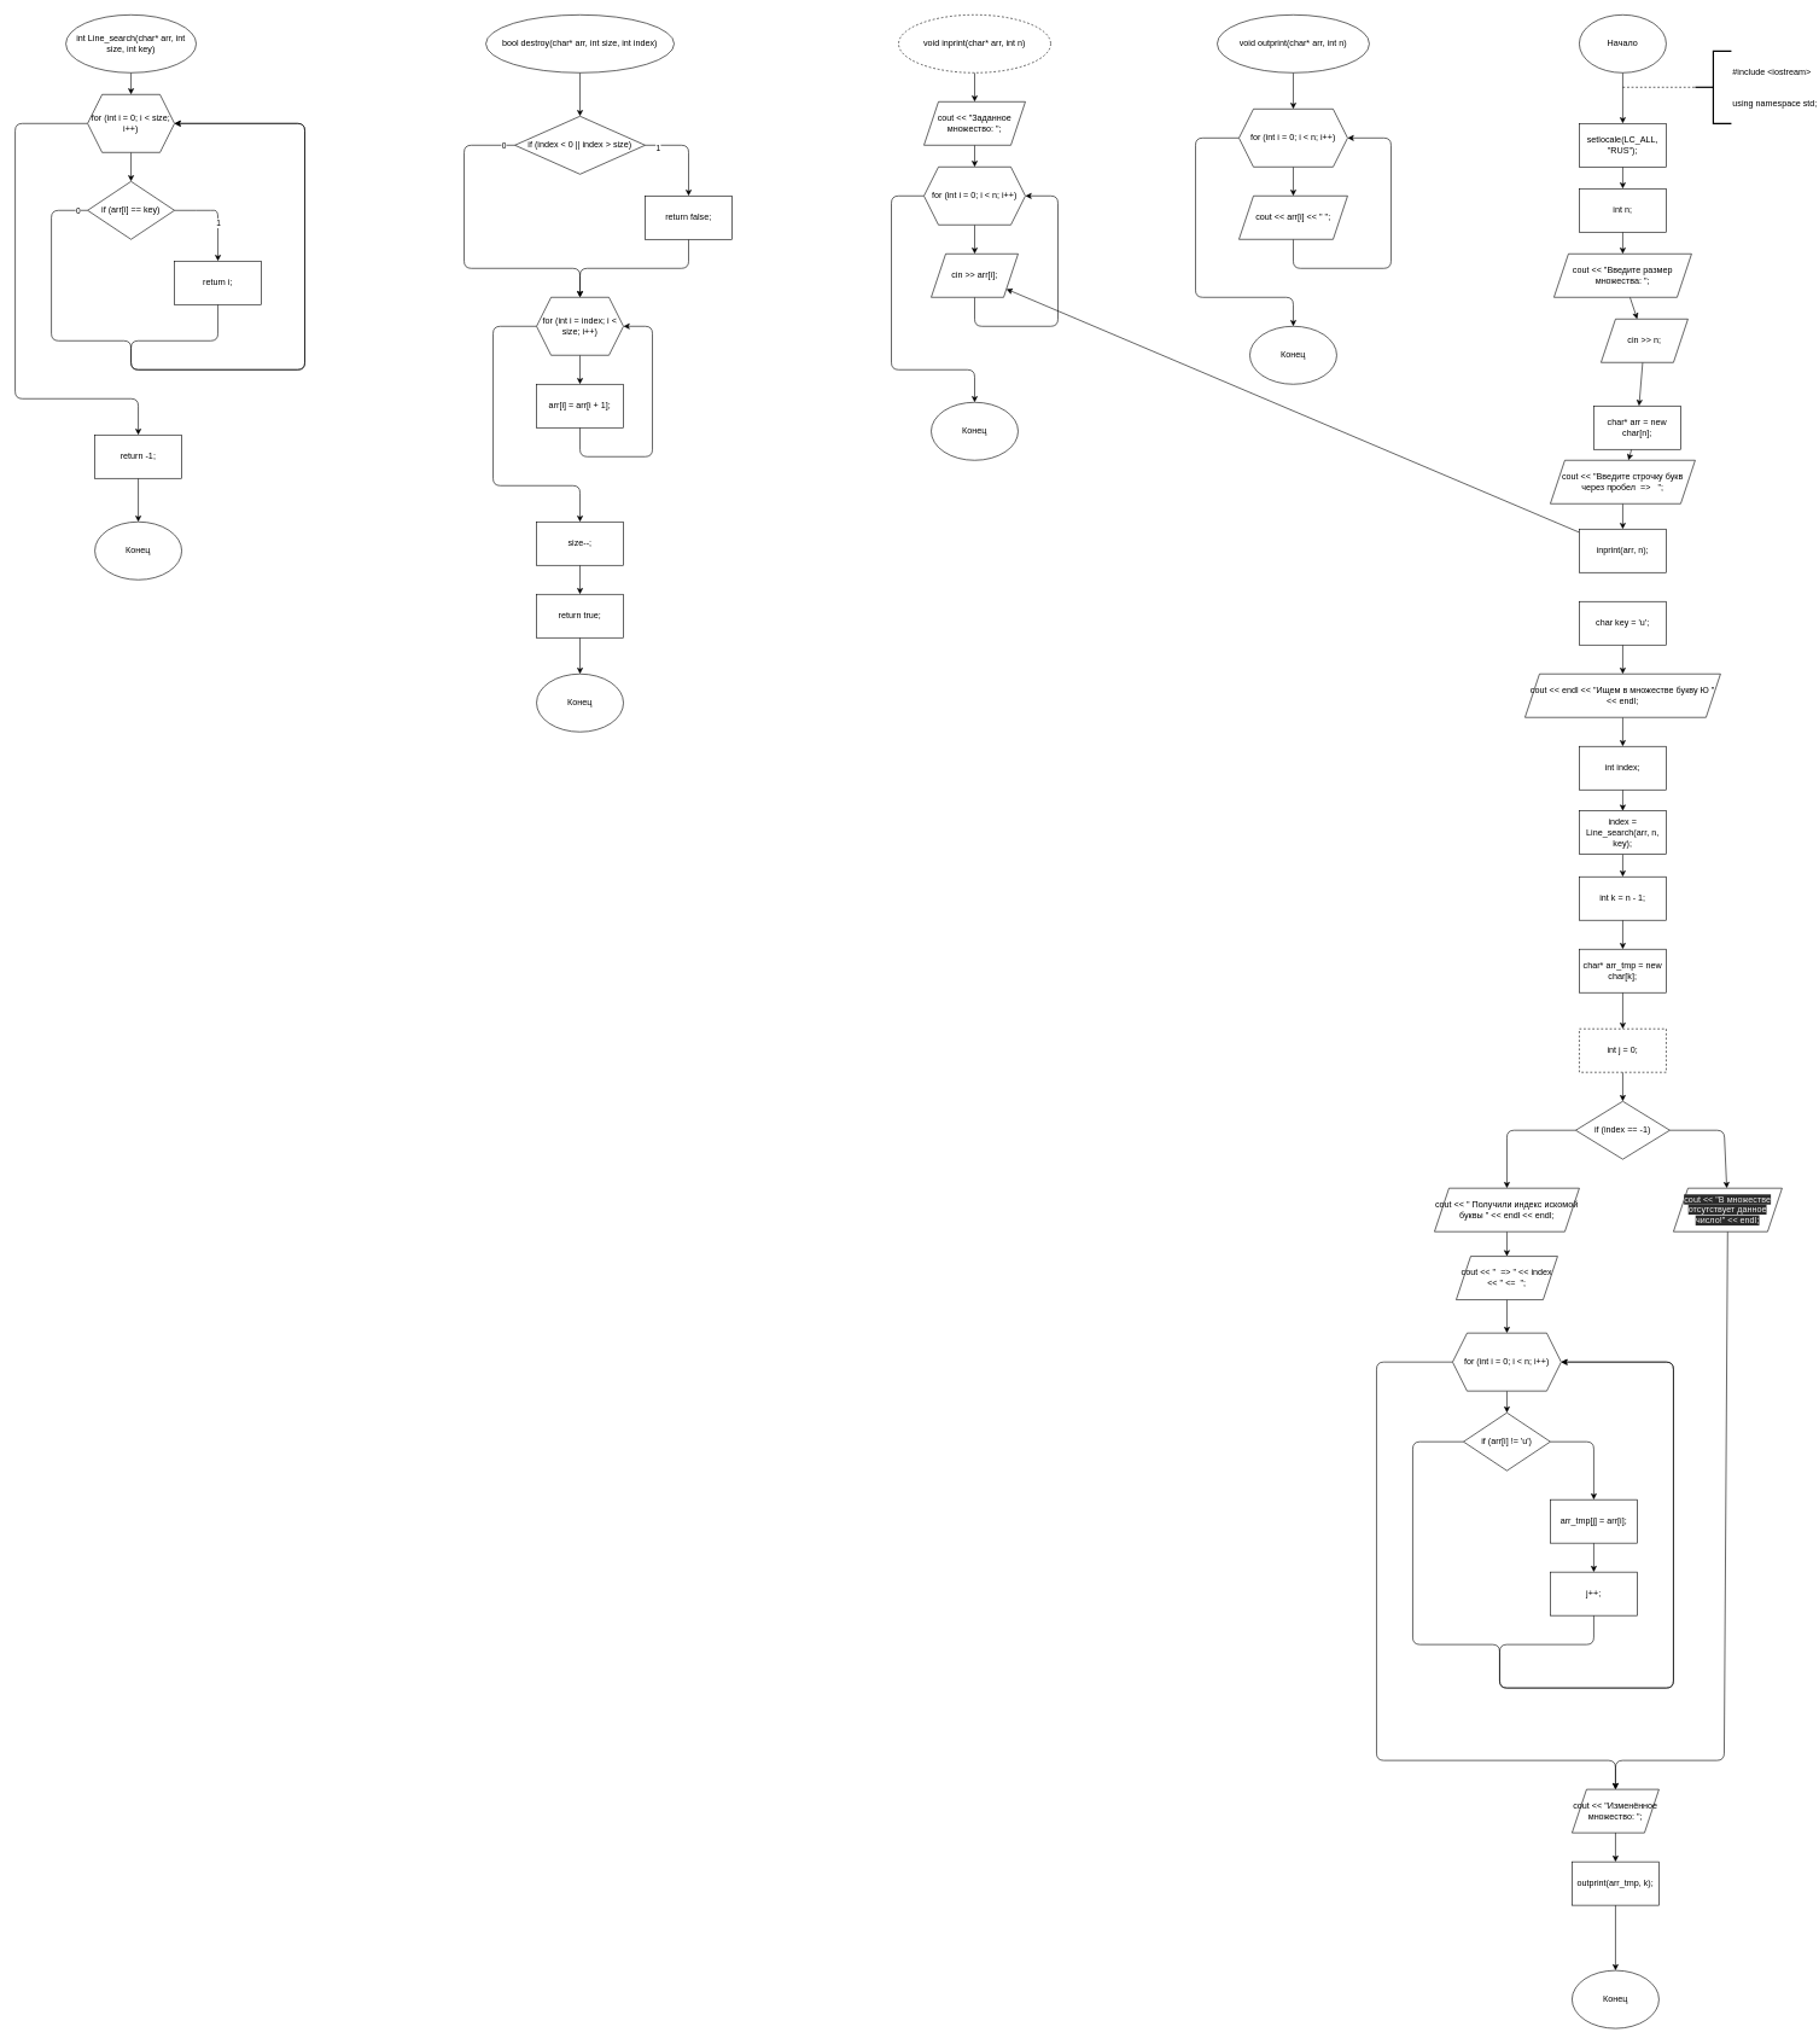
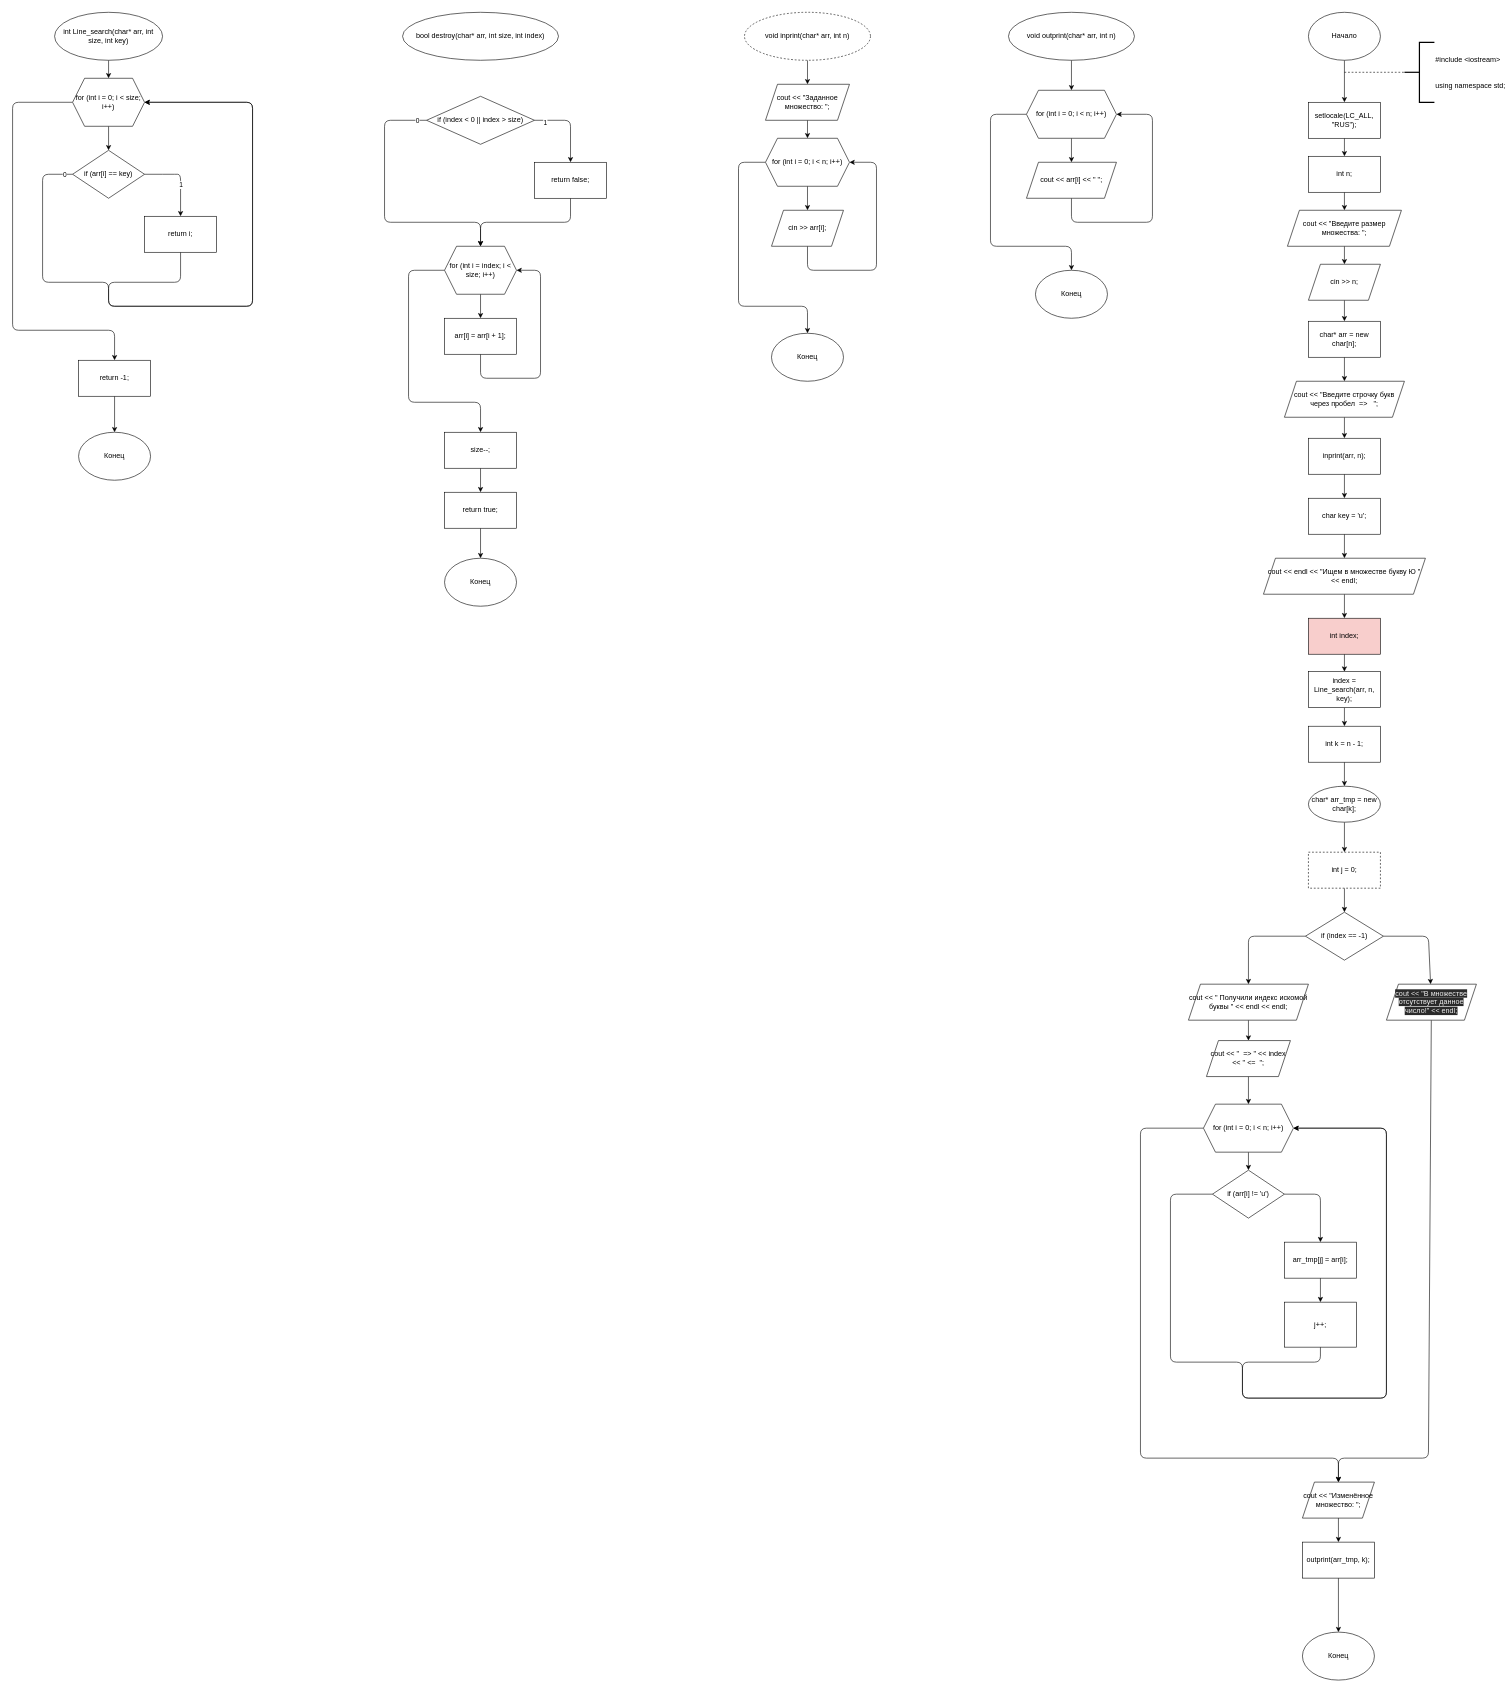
- <mxCell id="17" value="" style="edgeStyle=none;html=1;" edge="1" parent="1" source="18" target="23"><mxGeometry relative="1" as="geometry" /></mxCell>
- <mxCell id="65" value="cin &gt;&gt; n;" style="shape=parallelogram;perimeter=parallelogramPerimeter;whiteSpace=wrap;html=1;fixedSize=1;" vertex="1" parent="1"><mxGeometry x="2210" y="440" width="120" height="60" as="geometry" /></mxCell>
+ <mxCell id="65" value="cin &gt;&gt; n;" style="shape=parallelogram;perimeter=parallelogramPerimeter;whiteSpace=wrap;html=1;fixedSize=1;" vertex="1" parent="1"><mxGeometry x="2180" y="440" width="120" height="60" as="geometry" /></mxCell>
- <mxCell id="70" value="" style="edgeStyle=none;html=1;" edge="1" parent="1" source="71" target="44"><mxGeometry relative="1" as="geometry" /></mxCell>
+ <mxCell id="70" value="" style="edgeStyle=none;html=1;" edge="1" parent="1" source="71" target="73"><mxGeometry relative="1" as="geometry" /></mxCell>
- <mxCell id="67" value="char* arr = new char[n];" style="rounded=0;whiteSpace=wrap;html=1;" vertex="1" parent="1"><mxGeometry x="2200" y="560" width="120" height="60" as="geometry" /></mxCell>
+ <mxCell id="67" value="char* arr = new char[n];" style="rounded=0;whiteSpace=wrap;html=1;" vertex="1" parent="1"><mxGeometry x="2180" y="535" width="120" height="60" as="geometry" /></mxCell>
- <mxCell id="77" value="int index;" style="rounded=0;whiteSpace=wrap;html=1;" vertex="1" parent="1"><mxGeometry x="2180" y="1030" width="120" height="60" as="geometry" /></mxCell>
+ <mxCell id="77" value="int index;" style="rounded=0;whiteSpace=wrap;html=1;fillColor=#f8cecc;" vertex="1" parent="1"><mxGeometry x="2180" y="1030" width="120" height="60" as="geometry" /></mxCell>
- <mxCell id="83" value="char* arr_tmp = new char[k];" style="rounded=0;whiteSpace=wrap;html=1;" vertex="1" parent="1"><mxGeometry x="2180" y="1310" width="120" height="60" as="geometry" /></mxCell>
+ <mxCell id="83" value="char* arr_tmp = new char[k];" style="ellipse;whiteSpace=wrap;html=1;" vertex="1" parent="1"><mxGeometry x="2180" y="1310" width="120" height="60" as="geometry" /></mxCell>
- <mxCell id="104" value="j++;" style="rounded=0;whiteSpace=wrap;html=1;" vertex="1" parent="1"><mxGeometry x="2140" y="2170" width="120" height="60" as="geometry" /></mxCell>
+ <mxCell id="104" value="j++;" style="rounded=0;whiteSpace=wrap;html=1;" vertex="1" parent="1"><mxGeometry x="2140" y="2170" width="120" height="75" as="geometry" /></mxCell>
